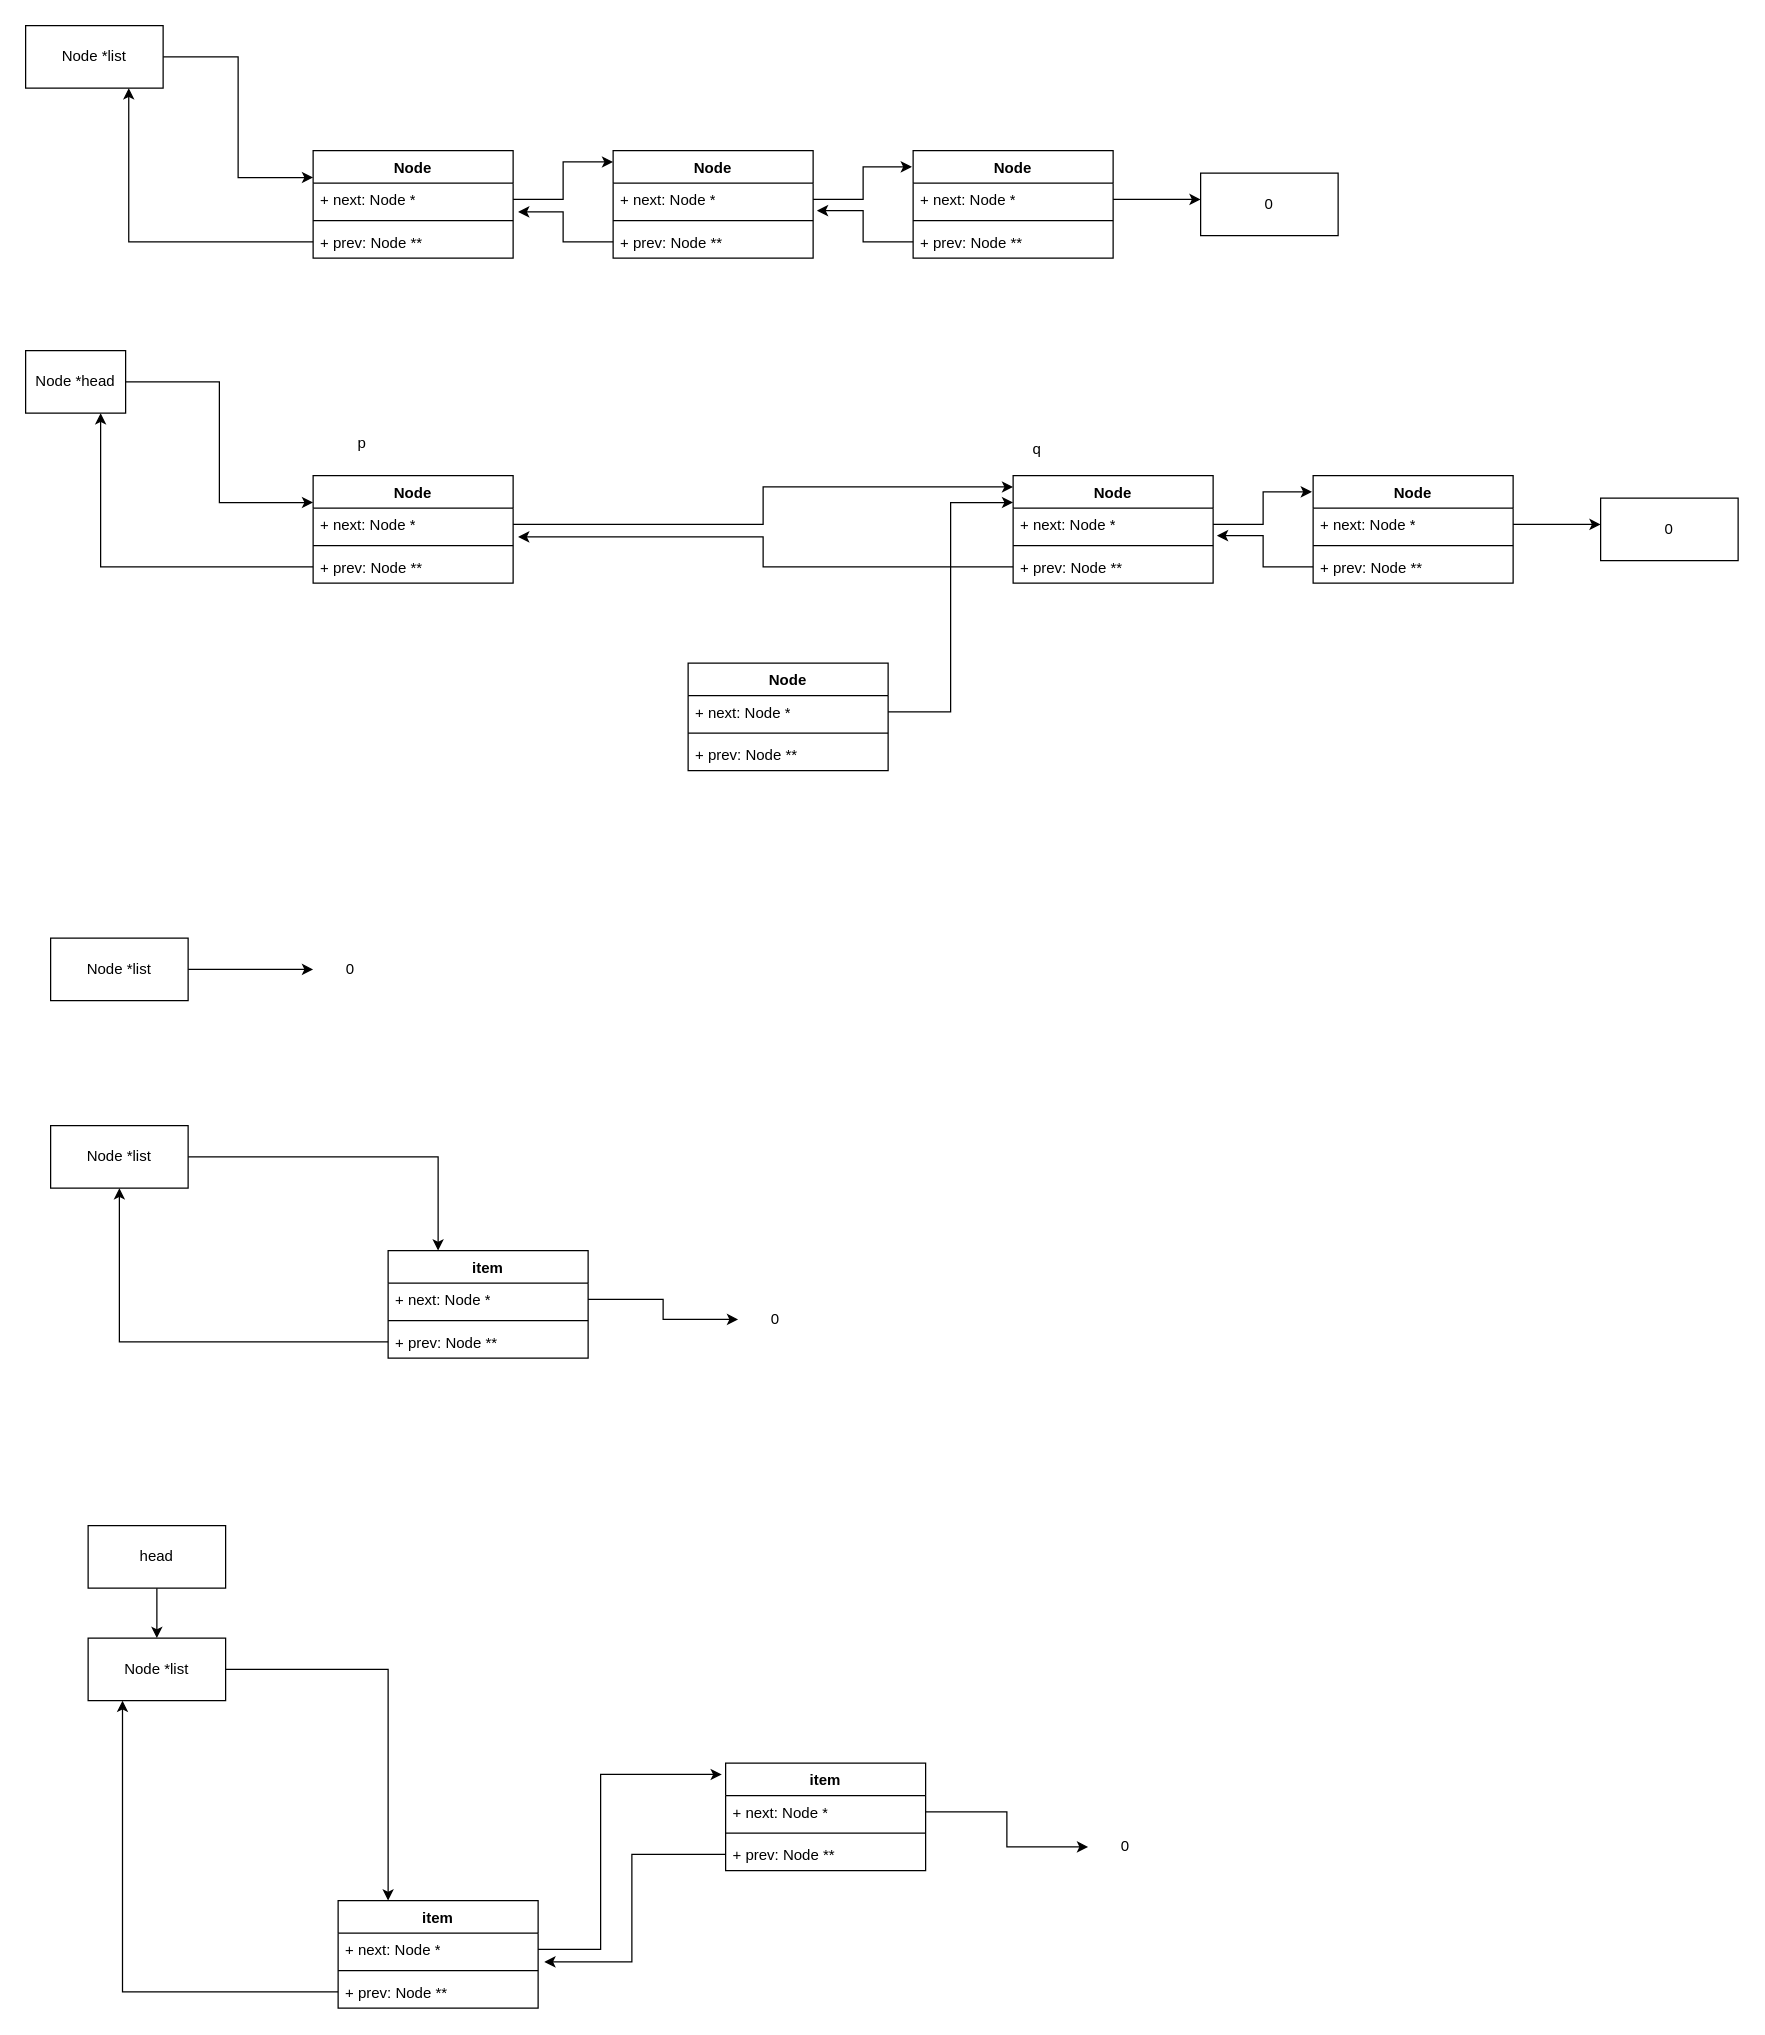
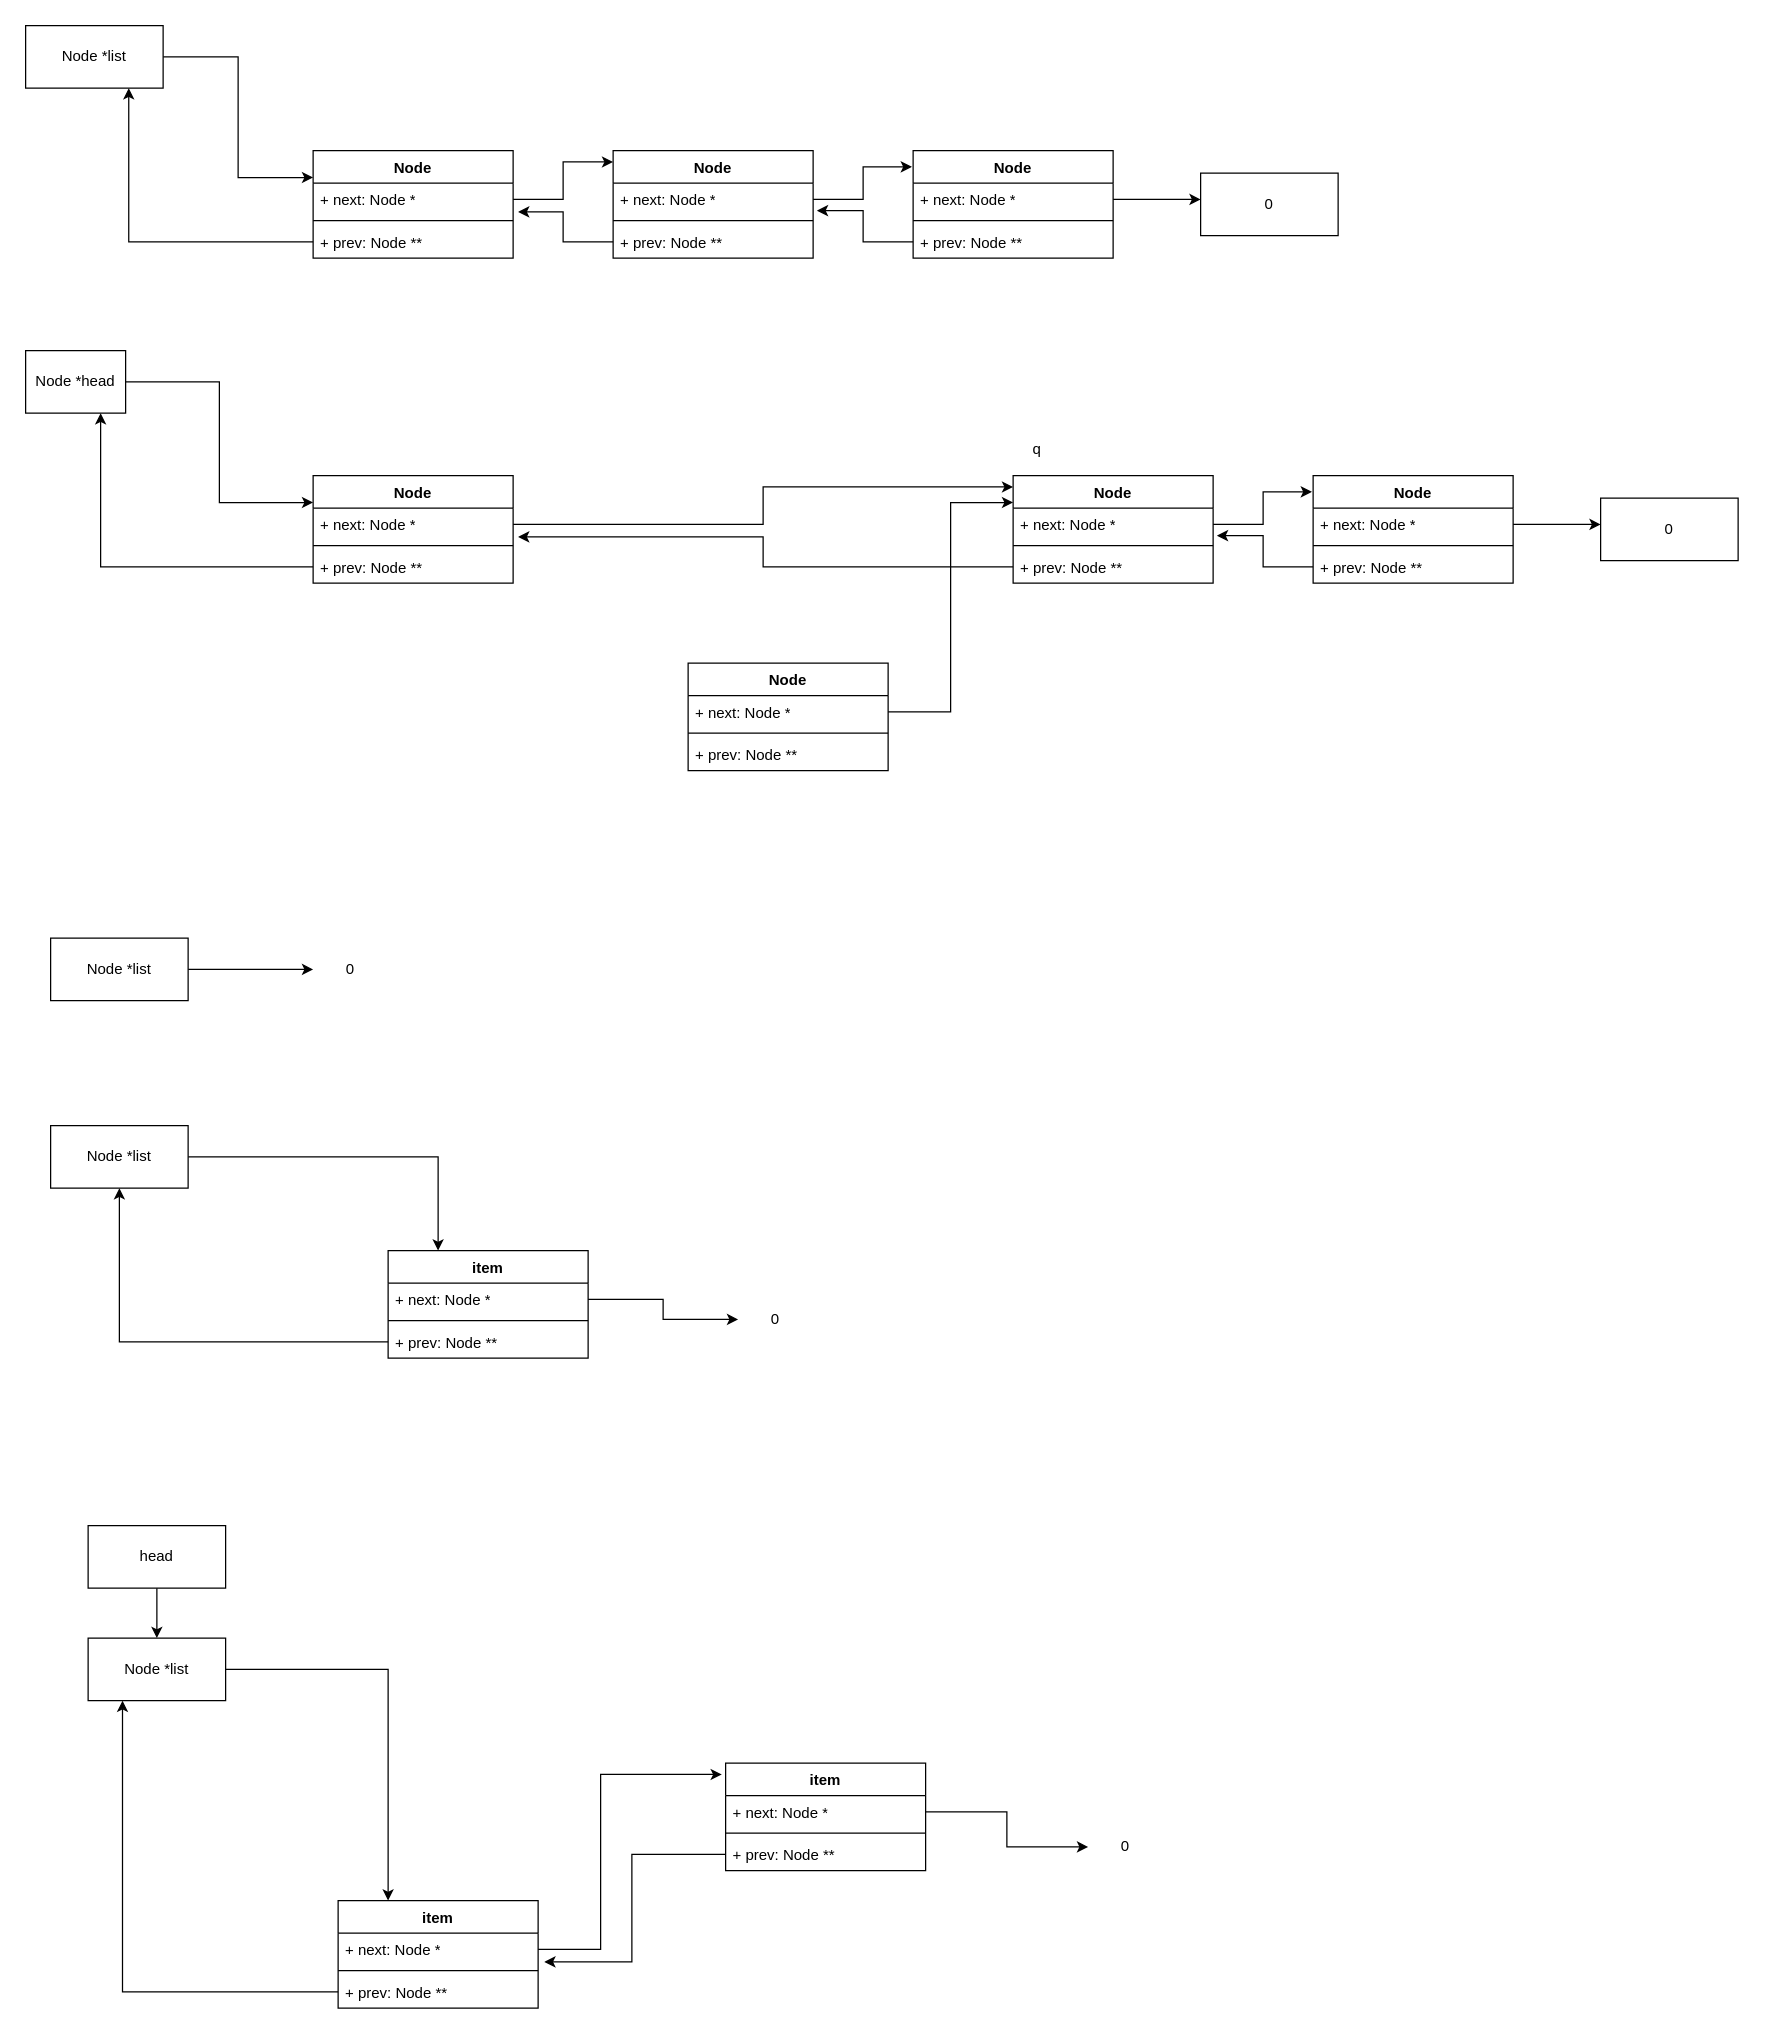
- <mxCell id="49" value="p" style="text;strokeColor=none;fillColor=none;align=left;verticalAlign=top;spacingLeft=4;spacingRight=4;overflow=hidden;rotatable=0;points=[[0,0.5],[1,0.5]];portConstraint=eastwest;whiteSpace=wrap;html=1;" parent="1" vertex="1"><mxGeometry x="280" y="340" width="100" height="26" as="geometry" /></mxCell>
